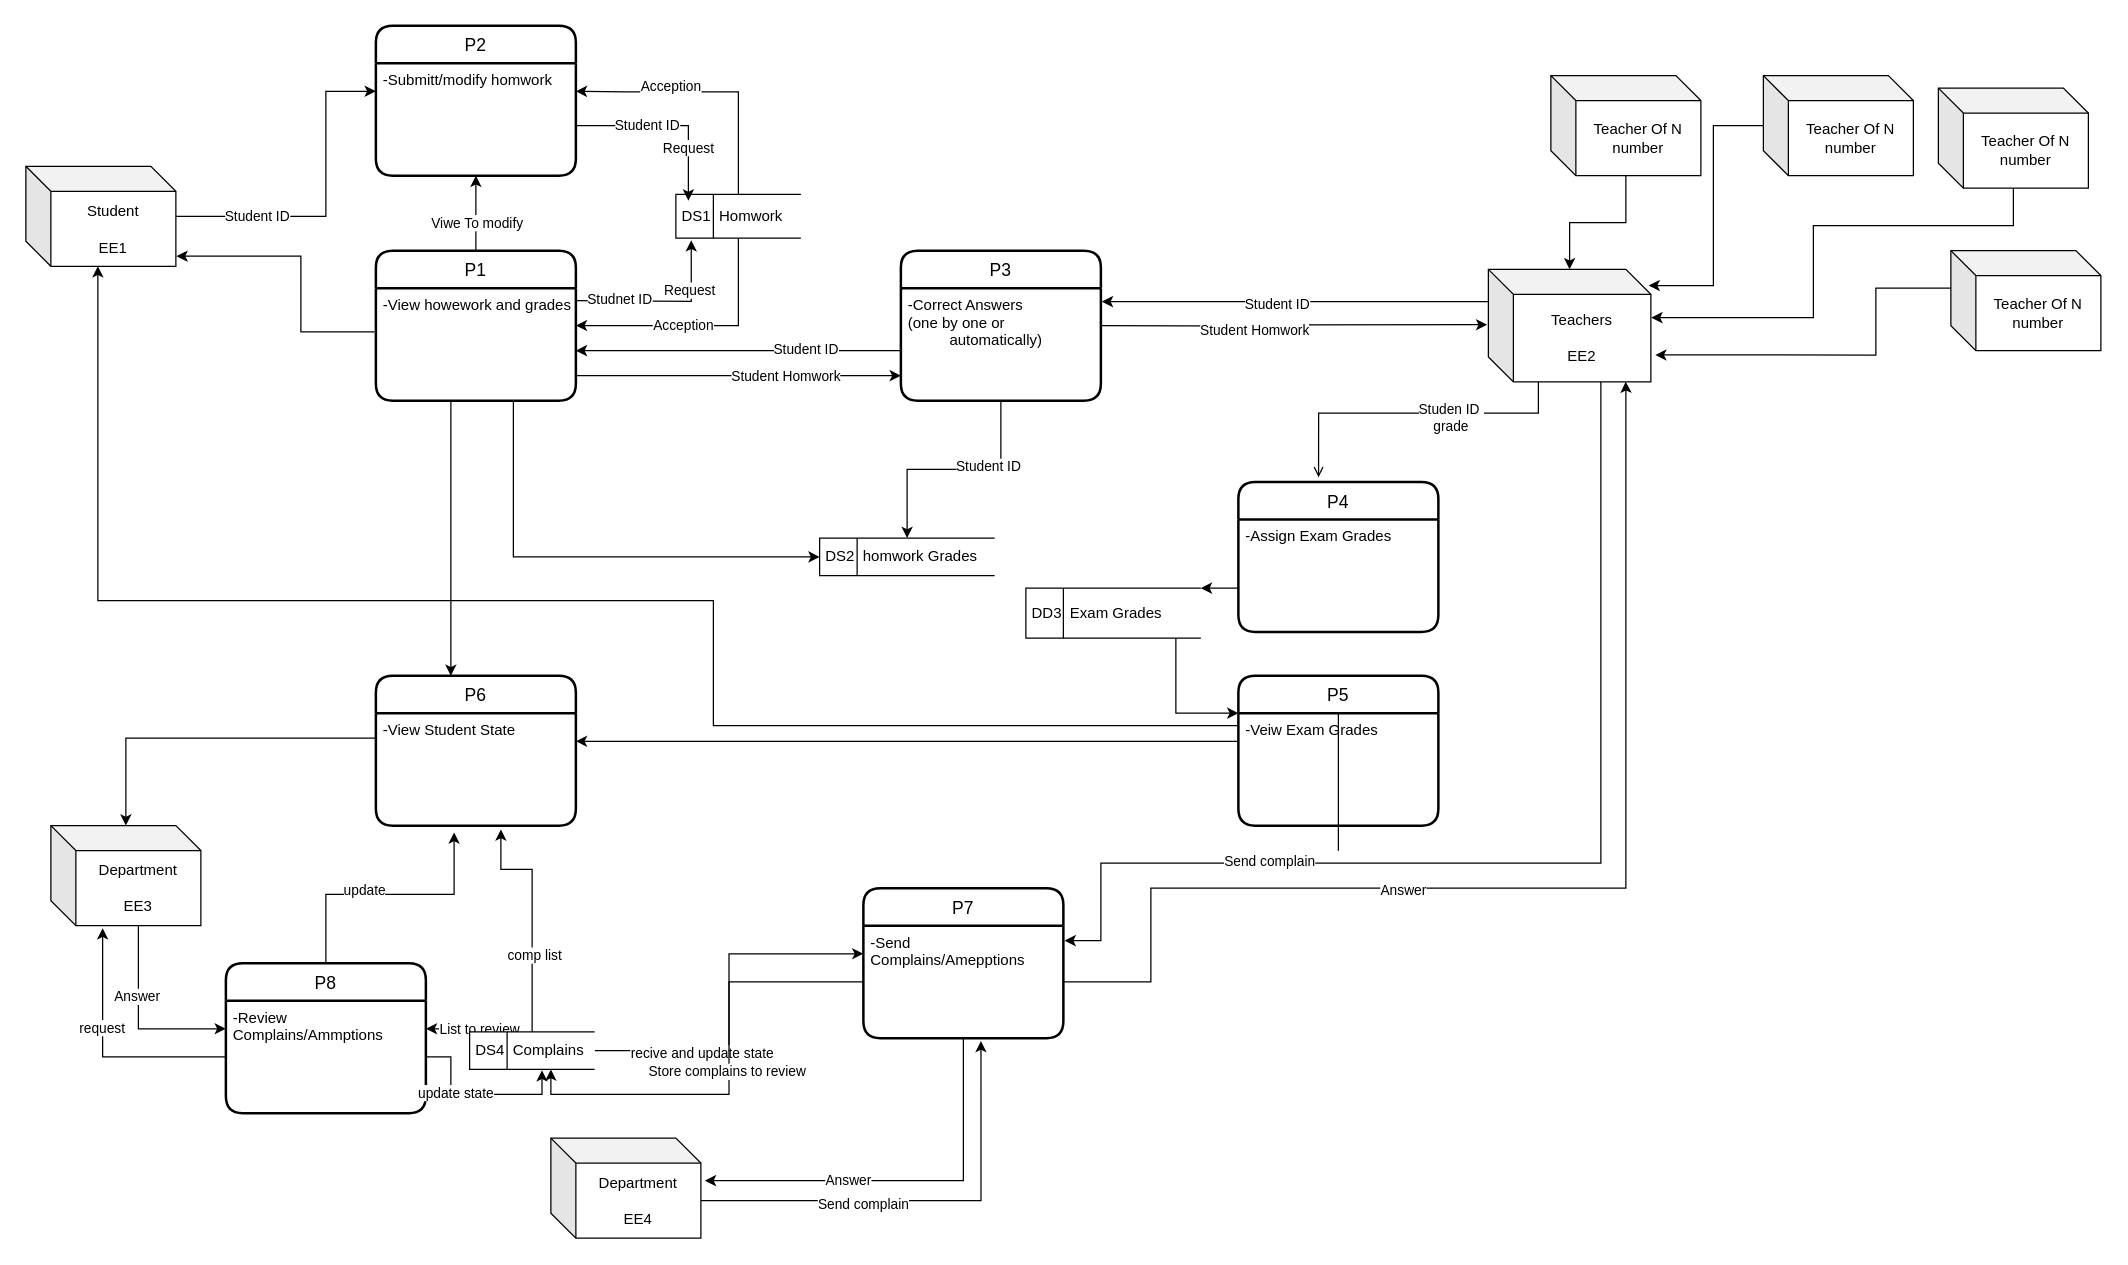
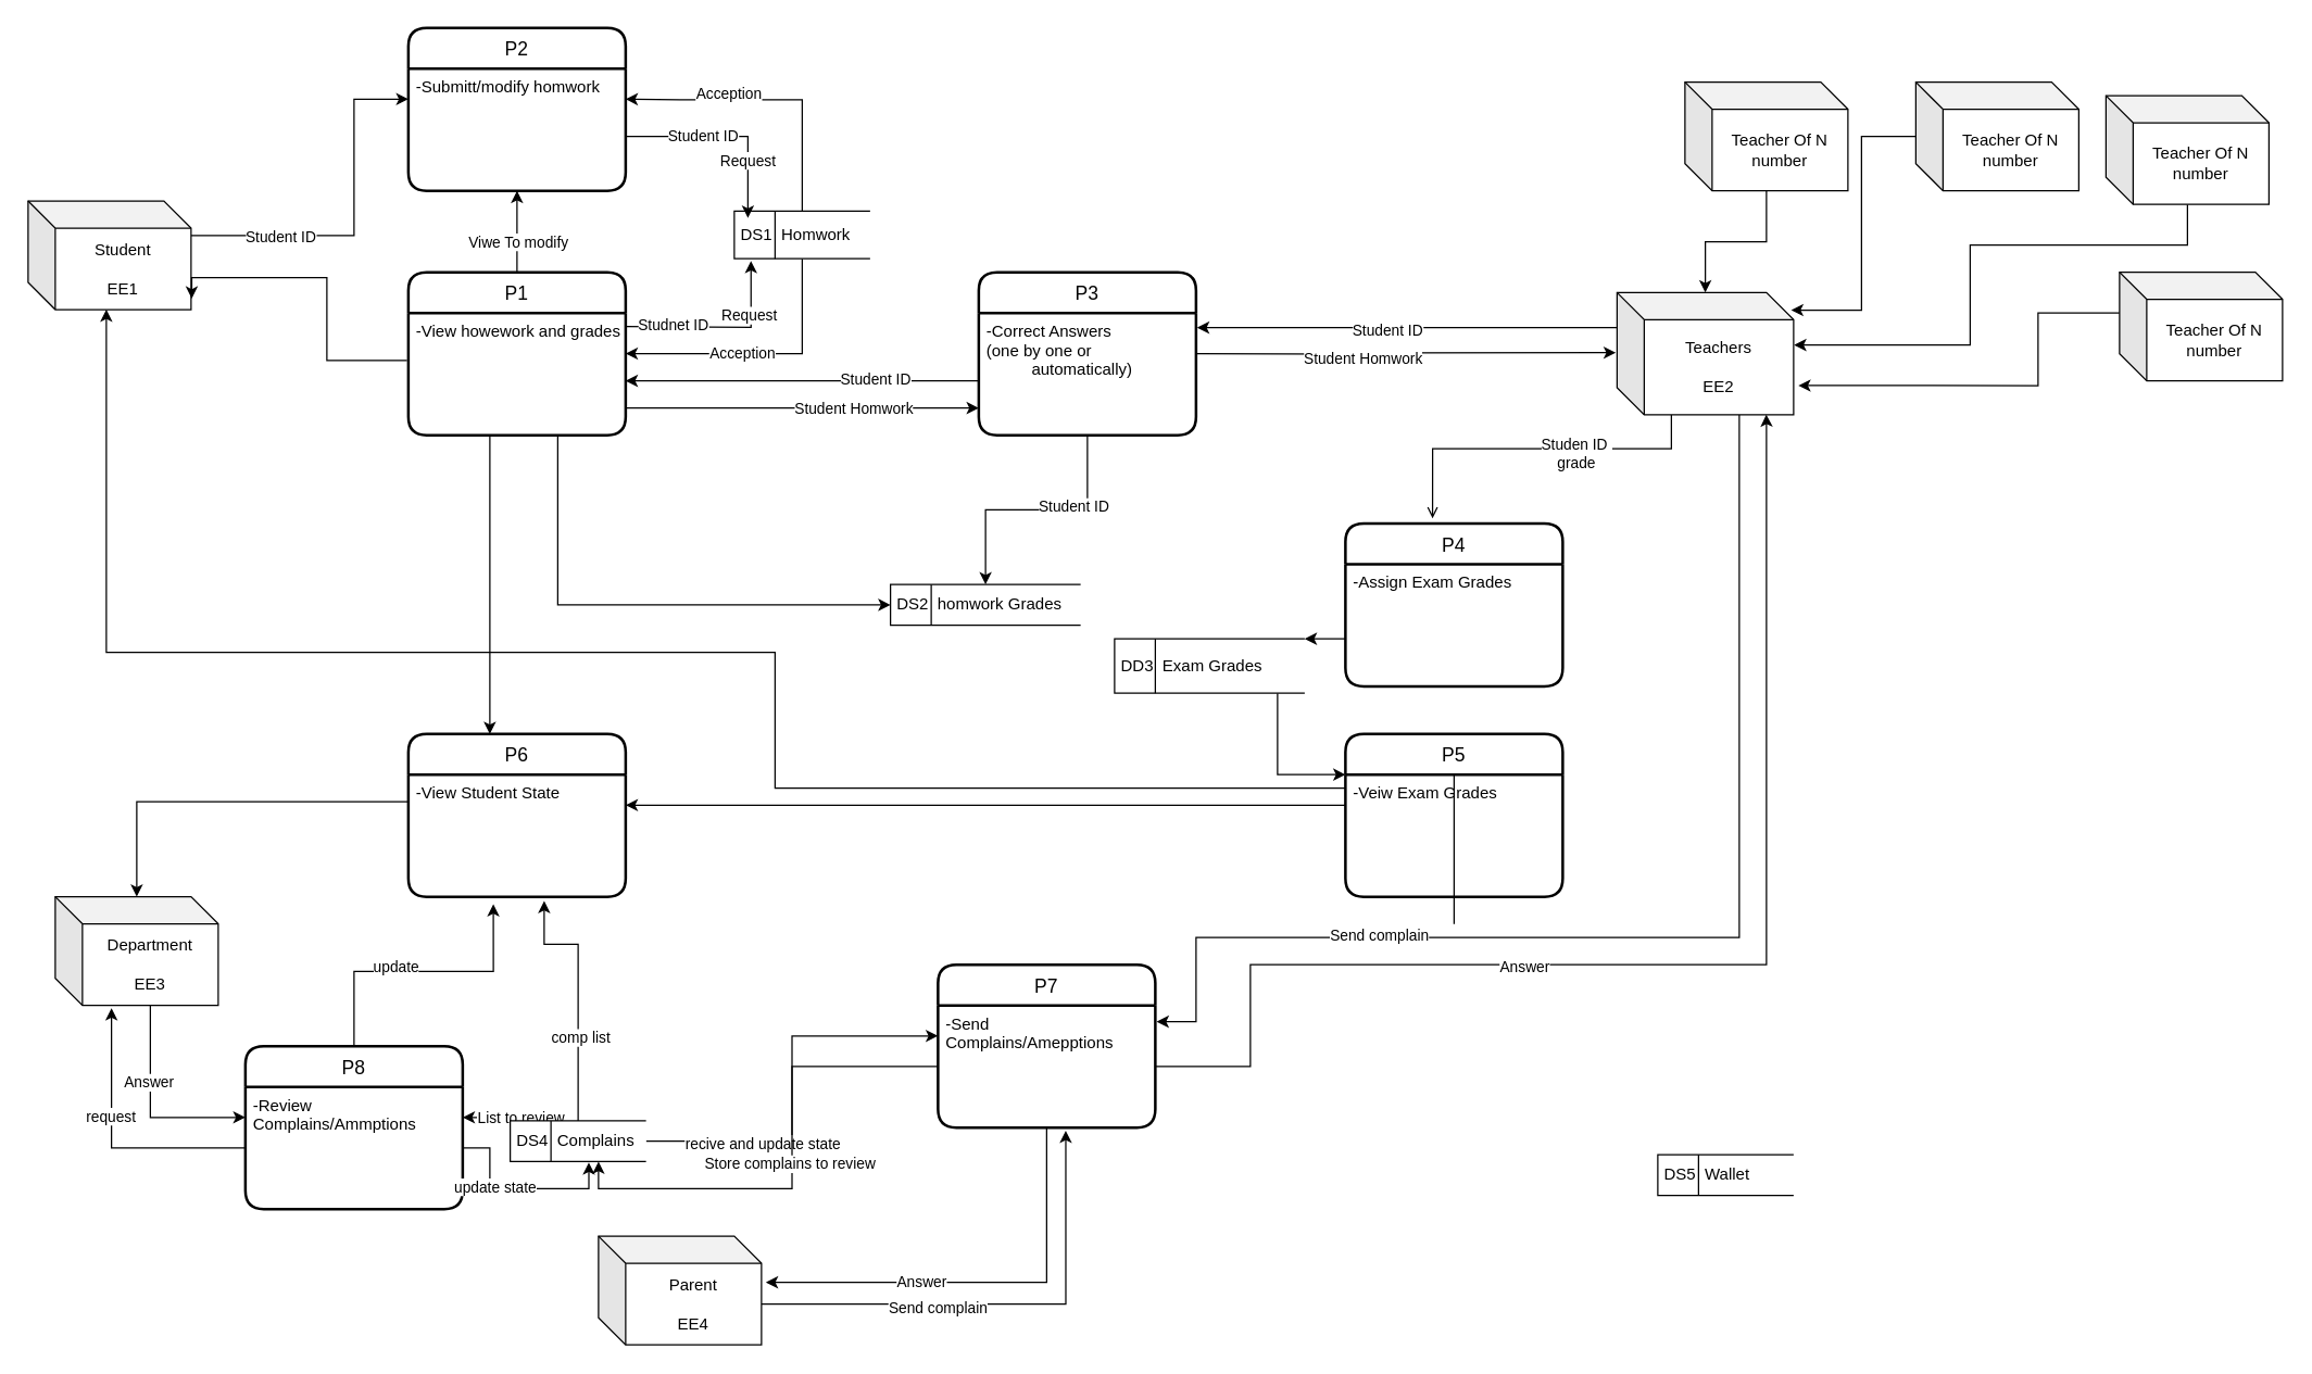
- <mxCell id="4" value="Student&lt;br&gt;&lt;br&gt;EE1" style="shape=cube;whiteSpace=wrap;html=1;boundedLbl=1;backgroundOutline=1;darkOpacity=0.05;darkOpacity2=0.1;" parent="1" vertex="1"><mxGeometry x="20" y="132.5" width="120" height="80" as="geometry" /></mxCell>
+ <mxCell id="4" value="Student&lt;br&gt;&lt;br&gt;EE1" style="shape=cube;whiteSpace=wrap;html=1;boundedLbl=1;backgroundOutline=1;darkOpacity=0.05;darkOpacity2=0.1;" parent="1" vertex="1"><mxGeometry x="20" y="147.5" width="120" height="80" as="geometry" /></mxCell>
+ <mxCell id="70" value="DS5&amp;nbsp; Wallet" style="html=1;dashed=0;whitespace=wrap;shape=mxgraph.dfd.dataStoreID;align=left;spacingLeft=3;points=[[0,0],[0.5,0],[1,0],[0,0.5],[1,0.5],[0,1],[0.5,1],[1,1]];" parent="1" vertex="1"><mxGeometry x="1220" y="850" width="100" height="30" as="geometry" /></mxCell>
- <mxCell id="77" value="Department&lt;br&gt;&lt;br&gt;EE4" style="shape=cube;whiteSpace=wrap;html=1;boundedLbl=1;backgroundOutline=1;darkOpacity=0.05;darkOpacity2=0.1;" parent="1" vertex="1"><mxGeometry x="440" y="910" width="120" height="80" as="geometry" /></mxCell>
+ <mxCell id="77" value="Parent&lt;br&gt;&lt;br&gt;EE4" style="shape=cube;whiteSpace=wrap;html=1;boundedLbl=1;backgroundOutline=1;darkOpacity=0.05;darkOpacity2=0.1;" parent="1" vertex="1"><mxGeometry x="440" y="910" width="120" height="80" as="geometry" /></mxCell>
